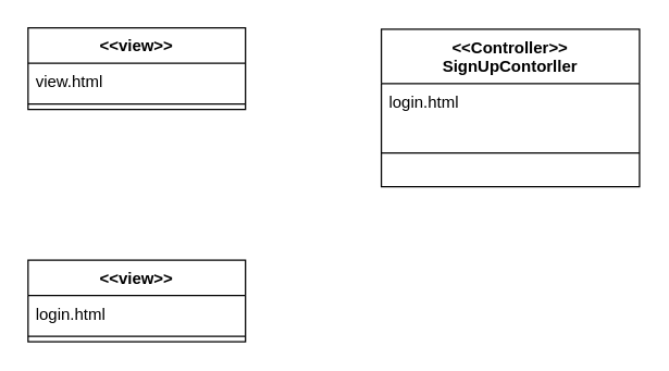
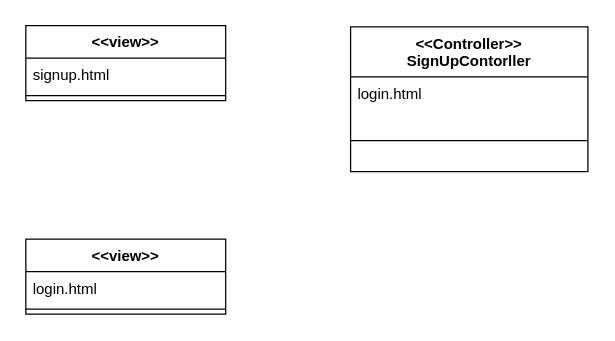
- <mxCell id="3" value="view.html" style="text;strokeColor=none;fillColor=none;align=left;verticalAlign=top;spacingLeft=4;spacingRight=4;overflow=hidden;rotatable=0;points=[[0,0.5],[1,0.5]];portConstraint=eastwest;" vertex="1" parent="2"><mxGeometry y="26" width="160" height="26" as="geometry" /></mxCell>
+ <mxCell id="3" value="signup.html" style="text;strokeColor=none;fillColor=none;align=left;verticalAlign=top;spacingLeft=4;spacingRight=4;overflow=hidden;rotatable=0;points=[[0,0.5],[1,0.5]];portConstraint=eastwest;" vertex="1" parent="2"><mxGeometry y="26" width="160" height="26" as="geometry" /></mxCell>
